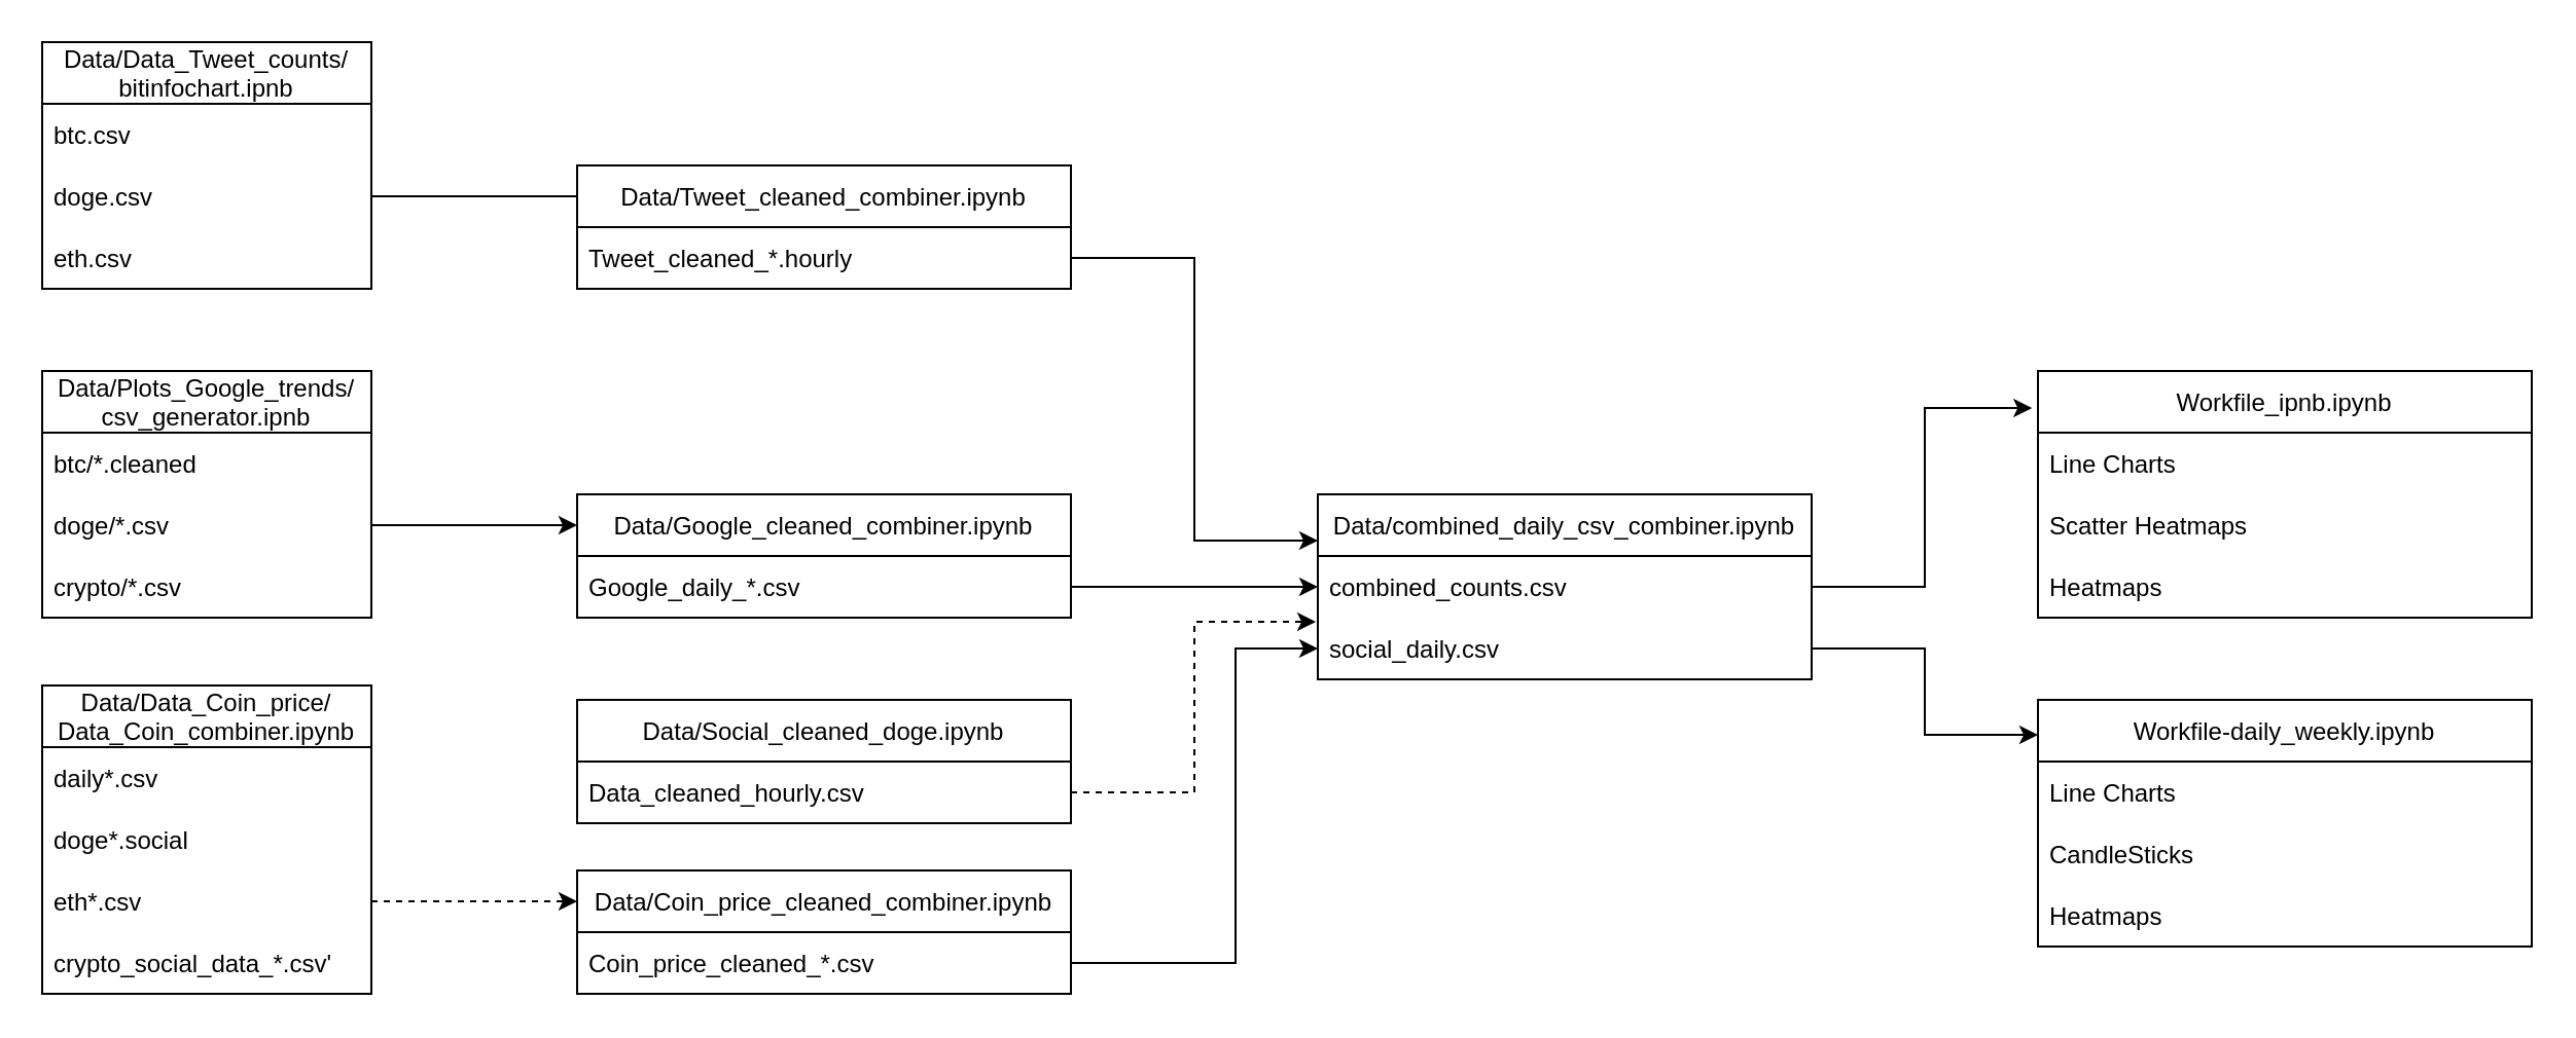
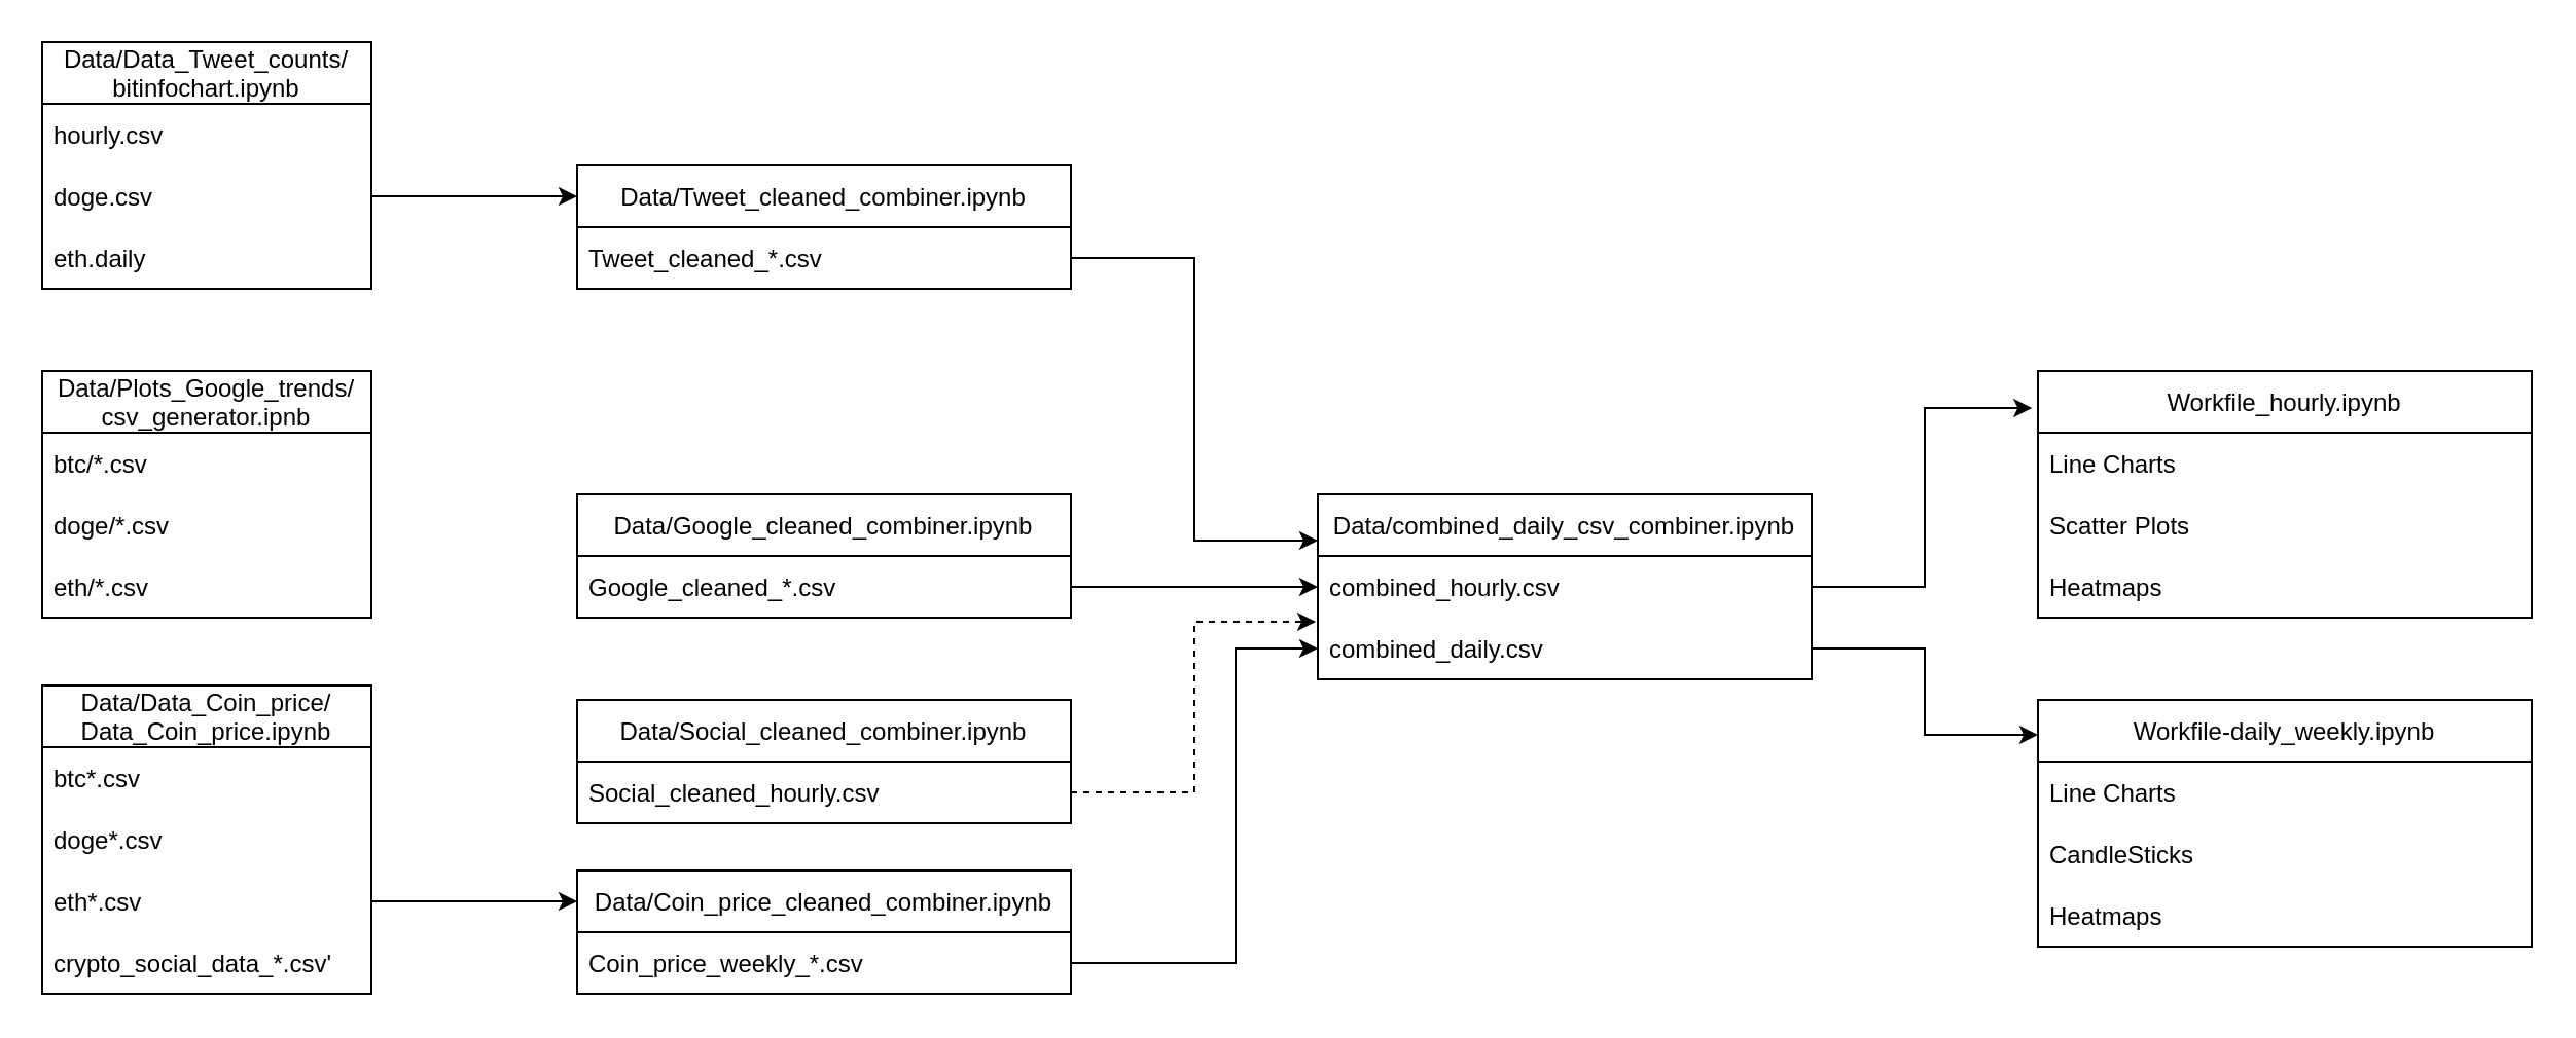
- <mxCell id="2" value="Data/Data_Tweet_counts/&#10;bitinfochart.ipnb" style="swimlane;fontStyle=0;childLayout=stackLayout;horizontal=1;startSize=30;horizontalStack=0;resizeParent=1;resizeParentMax=0;resizeLast=0;collapsible=1;marginBottom=0;" vertex="1" parent="1"><mxGeometry x="20" y="20" width="160" height="120" as="geometry"><mxRectangle x="200" y="160" width="170" height="30" as="alternateBounds" /></mxGeometry></mxCell>
+ <mxCell id="2" value="Data/Data_Tweet_counts/&#10;bitinfochart.ipynb" style="swimlane;fontStyle=0;childLayout=stackLayout;horizontal=1;startSize=30;horizontalStack=0;resizeParent=1;resizeParentMax=0;resizeLast=0;collapsible=1;marginBottom=0;" vertex="1" parent="1"><mxGeometry x="20" y="20" width="160" height="120" as="geometry"><mxRectangle x="200" y="160" width="170" height="30" as="alternateBounds" /></mxGeometry></mxCell>
- <mxCell id="3" value="btc.csv" style="text;strokeColor=none;fillColor=none;align=left;verticalAlign=middle;spacingLeft=4;spacingRight=4;overflow=hidden;points=[[0,0.5],[1,0.5]];portConstraint=eastwest;rotatable=0;" vertex="1" parent="2"><mxGeometry y="30" width="160" height="30" as="geometry" /></mxCell>
+ <mxCell id="3" value="hourly.csv" style="text;strokeColor=none;fillColor=none;align=left;verticalAlign=middle;spacingLeft=4;spacingRight=4;overflow=hidden;points=[[0,0.5],[1,0.5]];portConstraint=eastwest;rotatable=0;" vertex="1" parent="2"><mxGeometry y="30" width="160" height="30" as="geometry" /></mxCell>
- <mxCell id="25" value="" style="edgeStyle=orthogonalEdgeStyle;rounded=0;orthogonalLoop=1;jettySize=auto;html=1;entryX=0;entryY=0.25;entryDx=0;entryDy=0;endArrow=none;" edge="1" parent="1" source="4" target="23"><mxGeometry relative="1" as="geometry" /></mxCell>
+ <mxCell id="25" value="" style="edgeStyle=orthogonalEdgeStyle;rounded=0;orthogonalLoop=1;jettySize=auto;html=1;entryX=0;entryY=0.25;entryDx=0;entryDy=0;" edge="1" parent="1" source="4" target="23"><mxGeometry relative="1" as="geometry" /></mxCell>
- <mxCell id="5" value="eth.csv" style="text;strokeColor=none;fillColor=none;align=left;verticalAlign=middle;spacingLeft=4;spacingRight=4;overflow=hidden;points=[[0,0.5],[1,0.5]];portConstraint=eastwest;rotatable=0;" vertex="1" parent="2"><mxGeometry y="90" width="160" height="30" as="geometry" /></mxCell>
+ <mxCell id="5" value="eth.daily" style="text;strokeColor=none;fillColor=none;align=left;verticalAlign=middle;spacingLeft=4;spacingRight=4;overflow=hidden;points=[[0,0.5],[1,0.5]];portConstraint=eastwest;rotatable=0;" vertex="1" parent="2"><mxGeometry y="90" width="160" height="30" as="geometry" /></mxCell>
- <mxCell id="24" value="Tweet_cleaned_*.hourly" style="text;strokeColor=none;fillColor=none;align=left;verticalAlign=middle;spacingLeft=4;spacingRight=4;overflow=hidden;points=[[0,0.5],[1,0.5]];portConstraint=eastwest;rotatable=0;" vertex="1" parent="23"><mxGeometry y="30" width="240" height="30" as="geometry" /></mxCell>
+ <mxCell id="24" value="Tweet_cleaned_*.csv" style="text;strokeColor=none;fillColor=none;align=left;verticalAlign=middle;spacingLeft=4;spacingRight=4;overflow=hidden;points=[[0,0.5],[1,0.5]];portConstraint=eastwest;rotatable=0;" vertex="1" parent="23"><mxGeometry y="30" width="240" height="30" as="geometry" /></mxCell>
- <mxCell id="33" value="Workfile_ipnb.ipynb" style="swimlane;fontStyle=0;childLayout=stackLayout;horizontal=1;startSize=30;horizontalStack=0;resizeParent=1;resizeParentMax=0;resizeLast=0;collapsible=1;marginBottom=0;" vertex="1" parent="1"><mxGeometry x="990" y="180" width="240" height="120" as="geometry" /></mxCell>
+ <mxCell id="33" value="Workfile_hourly.ipynb" style="swimlane;fontStyle=0;childLayout=stackLayout;horizontal=1;startSize=30;horizontalStack=0;resizeParent=1;resizeParentMax=0;resizeLast=0;collapsible=1;marginBottom=0;" vertex="1" parent="1"><mxGeometry x="990" y="180" width="240" height="120" as="geometry" /></mxCell>
- <mxCell id="7" value="btc/*.cleaned" style="text;strokeColor=none;fillColor=none;align=left;verticalAlign=middle;spacingLeft=4;spacingRight=4;overflow=hidden;points=[[0,0.5],[1,0.5]];portConstraint=eastwest;rotatable=0;" vertex="1" parent="6"><mxGeometry y="30" width="160" height="30" as="geometry" /></mxCell>
+ <mxCell id="7" value="btc/*.csv" style="text;strokeColor=none;fillColor=none;align=left;verticalAlign=middle;spacingLeft=4;spacingRight=4;overflow=hidden;points=[[0,0.5],[1,0.5]];portConstraint=eastwest;rotatable=0;" vertex="1" parent="6"><mxGeometry y="30" width="160" height="30" as="geometry" /></mxCell>
- <mxCell id="22" value="" style="edgeStyle=orthogonalEdgeStyle;rounded=0;orthogonalLoop=1;jettySize=auto;html=1;entryX=0;entryY=0.25;entryDx=0;entryDy=0;" edge="1" parent="1" source="8" target="18"><mxGeometry relative="1" as="geometry" /></mxCell>
- <mxCell id="35" value="Scatter Heatmaps" style="text;strokeColor=none;fillColor=none;align=left;verticalAlign=middle;spacingLeft=4;spacingRight=4;overflow=hidden;points=[[0,0.5],[1,0.5]];portConstraint=eastwest;rotatable=0;" vertex="1" parent="33"><mxGeometry y="60" width="240" height="30" as="geometry" /></mxCell>
+ <mxCell id="35" value="Scatter Plots" style="text;strokeColor=none;fillColor=none;align=left;verticalAlign=middle;spacingLeft=4;spacingRight=4;overflow=hidden;points=[[0,0.5],[1,0.5]];portConstraint=eastwest;rotatable=0;" vertex="1" parent="33"><mxGeometry y="60" width="240" height="30" as="geometry" /></mxCell>
- <mxCell id="9" value="crypto/*.csv" style="text;strokeColor=none;fillColor=none;align=left;verticalAlign=middle;spacingLeft=4;spacingRight=4;overflow=hidden;points=[[0,0.5],[1,0.5]];portConstraint=eastwest;rotatable=0;" vertex="1" parent="6"><mxGeometry y="90" width="160" height="30" as="geometry" /></mxCell>
+ <mxCell id="9" value="eth/*.csv" style="text;strokeColor=none;fillColor=none;align=left;verticalAlign=middle;spacingLeft=4;spacingRight=4;overflow=hidden;points=[[0,0.5],[1,0.5]];portConstraint=eastwest;rotatable=0;" vertex="1" parent="6"><mxGeometry y="90" width="160" height="30" as="geometry" /></mxCell>
- <mxCell id="19" value="Google_daily_*.csv" style="text;strokeColor=none;fillColor=none;align=left;verticalAlign=middle;spacingLeft=4;spacingRight=4;overflow=hidden;points=[[0,0.5],[1,0.5]];portConstraint=eastwest;rotatable=0;" vertex="1" parent="18"><mxGeometry y="30" width="240" height="30" as="geometry" /></mxCell>
+ <mxCell id="19" value="Google_cleaned_*.csv" style="text;strokeColor=none;fillColor=none;align=left;verticalAlign=middle;spacingLeft=4;spacingRight=4;overflow=hidden;points=[[0,0.5],[1,0.5]];portConstraint=eastwest;rotatable=0;" vertex="1" parent="18"><mxGeometry y="30" width="240" height="30" as="geometry" /></mxCell>
- <mxCell id="27" value="combined_counts.csv" style="text;strokeColor=none;fillColor=none;align=left;verticalAlign=middle;spacingLeft=4;spacingRight=4;overflow=hidden;points=[[0,0.5],[1,0.5]];portConstraint=eastwest;rotatable=0;" vertex="1" parent="26"><mxGeometry y="30" width="240" height="30" as="geometry" /></mxCell>
+ <mxCell id="27" value="combined_hourly.csv" style="text;strokeColor=none;fillColor=none;align=left;verticalAlign=middle;spacingLeft=4;spacingRight=4;overflow=hidden;points=[[0,0.5],[1,0.5]];portConstraint=eastwest;rotatable=0;" vertex="1" parent="26"><mxGeometry y="30" width="240" height="30" as="geometry" /></mxCell>
- <mxCell id="28" value="social_daily.csv" style="text;strokeColor=none;fillColor=none;align=left;verticalAlign=middle;spacingLeft=4;spacingRight=4;overflow=hidden;points=[[0,0.5],[1,0.5]];portConstraint=eastwest;rotatable=0;" vertex="1" parent="26"><mxGeometry y="60" width="240" height="30" as="geometry" /></mxCell>
+ <mxCell id="28" value="combined_daily.csv" style="text;strokeColor=none;fillColor=none;align=left;verticalAlign=middle;spacingLeft=4;spacingRight=4;overflow=hidden;points=[[0,0.5],[1,0.5]];portConstraint=eastwest;rotatable=0;" vertex="1" parent="26"><mxGeometry y="60" width="240" height="30" as="geometry" /></mxCell>
- <mxCell id="10" value="Data/Data_Coin_price/&#10;Data_Coin_combiner.ipynb" style="swimlane;fontStyle=0;childLayout=stackLayout;horizontal=1;startSize=30;horizontalStack=0;resizeParent=1;resizeParentMax=0;resizeLast=0;collapsible=1;marginBottom=0;" vertex="1" parent="1"><mxGeometry x="20" y="333" width="160" height="150" as="geometry" /></mxCell>
+ <mxCell id="10" value="Data/Data_Coin_price/&#10;Data_Coin_price.ipynb" style="swimlane;fontStyle=0;childLayout=stackLayout;horizontal=1;startSize=30;horizontalStack=0;resizeParent=1;resizeParentMax=0;resizeLast=0;collapsible=1;marginBottom=0;" vertex="1" parent="1"><mxGeometry x="20" y="333" width="160" height="150" as="geometry" /></mxCell>
- <mxCell id="20" value="Data/Social_cleaned_doge.ipynb" style="swimlane;fontStyle=0;childLayout=stackLayout;horizontal=1;startSize=30;horizontalStack=0;resizeParent=1;resizeParentMax=0;resizeLast=0;collapsible=1;marginBottom=0;" vertex="1" parent="1"><mxGeometry x="280" y="340" width="240" height="60" as="geometry" /></mxCell>
+ <mxCell id="20" value="Data/Social_cleaned_combiner.ipynb" style="swimlane;fontStyle=0;childLayout=stackLayout;horizontal=1;startSize=30;horizontalStack=0;resizeParent=1;resizeParentMax=0;resizeLast=0;collapsible=1;marginBottom=0;" vertex="1" parent="1"><mxGeometry x="280" y="340" width="240" height="60" as="geometry" /></mxCell>
- <mxCell id="11" value="daily*.csv" style="text;strokeColor=none;fillColor=none;align=left;verticalAlign=middle;spacingLeft=4;spacingRight=4;overflow=hidden;points=[[0,0.5],[1,0.5]];portConstraint=eastwest;rotatable=0;" vertex="1" parent="10"><mxGeometry y="30" width="160" height="30" as="geometry" /></mxCell>
+ <mxCell id="11" value="btc*.csv" style="text;strokeColor=none;fillColor=none;align=left;verticalAlign=middle;spacingLeft=4;spacingRight=4;overflow=hidden;points=[[0,0.5],[1,0.5]];portConstraint=eastwest;rotatable=0;" vertex="1" parent="10"><mxGeometry y="30" width="160" height="30" as="geometry" /></mxCell>
- <mxCell id="21" value="Data_cleaned_hourly.csv" style="text;strokeColor=none;fillColor=none;align=left;verticalAlign=middle;spacingLeft=4;spacingRight=4;overflow=hidden;points=[[0,0.5],[1,0.5]];portConstraint=eastwest;rotatable=0;" vertex="1" parent="20"><mxGeometry y="30" width="240" height="30" as="geometry" /></mxCell>
+ <mxCell id="21" value="Social_cleaned_hourly.csv" style="text;strokeColor=none;fillColor=none;align=left;verticalAlign=middle;spacingLeft=4;spacingRight=4;overflow=hidden;points=[[0,0.5],[1,0.5]];portConstraint=eastwest;rotatable=0;" vertex="1" parent="20"><mxGeometry y="30" width="240" height="30" as="geometry" /></mxCell>
- <mxCell id="12" value="doge*.social" style="text;strokeColor=none;fillColor=none;align=left;verticalAlign=middle;spacingLeft=4;spacingRight=4;overflow=hidden;points=[[0,0.5],[1,0.5]];portConstraint=eastwest;rotatable=0;" vertex="1" parent="10"><mxGeometry y="60" width="160" height="30" as="geometry" /></mxCell>
+ <mxCell id="12" value="doge*.csv" style="text;strokeColor=none;fillColor=none;align=left;verticalAlign=middle;spacingLeft=4;spacingRight=4;overflow=hidden;points=[[0,0.5],[1,0.5]];portConstraint=eastwest;rotatable=0;" vertex="1" parent="10"><mxGeometry y="60" width="160" height="30" as="geometry" /></mxCell>
- <mxCell id="17" style="edgeStyle=orthogonalEdgeStyle;rounded=0;orthogonalLoop=1;jettySize=auto;html=1;exitX=1;exitY=0.5;exitDx=0;exitDy=0;entryX=0;entryY=0.25;entryDx=0;entryDy=0;dashed=1;" edge="1" parent="1" source="13" target="15"><mxGeometry relative="1" as="geometry" /></mxCell>
+ <mxCell id="17" style="edgeStyle=orthogonalEdgeStyle;rounded=0;orthogonalLoop=1;jettySize=auto;html=1;exitX=1;exitY=0.5;exitDx=0;exitDy=0;entryX=0;entryY=0.25;entryDx=0;entryDy=0;" edge="1" parent="1" source="13" target="15"><mxGeometry relative="1" as="geometry" /></mxCell>
- <mxCell id="16" value="Coin_price_cleaned_*.csv" style="text;strokeColor=none;fillColor=none;align=left;verticalAlign=middle;spacingLeft=4;spacingRight=4;overflow=hidden;points=[[0,0.5],[1,0.5]];portConstraint=eastwest;rotatable=0;" vertex="1" parent="15"><mxGeometry y="30" width="240" height="30" as="geometry" /></mxCell>
+ <mxCell id="16" value="Coin_price_weekly_*.csv" style="text;strokeColor=none;fillColor=none;align=left;verticalAlign=middle;spacingLeft=4;spacingRight=4;overflow=hidden;points=[[0,0.5],[1,0.5]];portConstraint=eastwest;rotatable=0;" vertex="1" parent="15"><mxGeometry y="30" width="240" height="30" as="geometry" /></mxCell>
